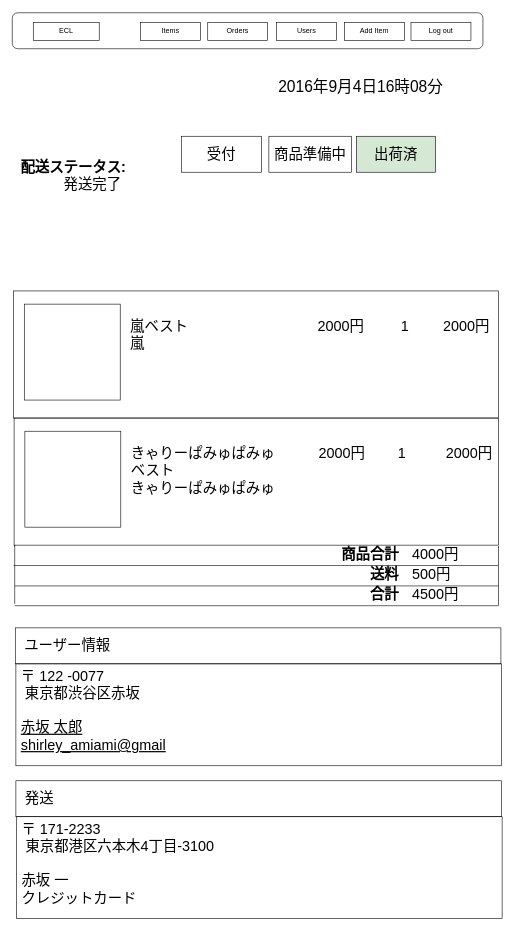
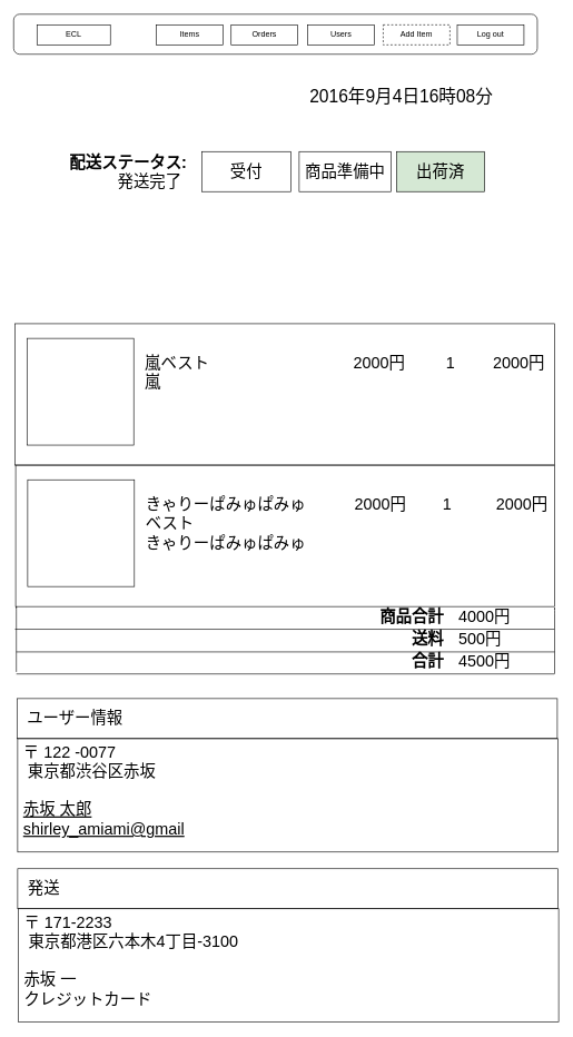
- <mxCell id="7" value="Add Item" style="rounded=0;whiteSpace=wrap;html=1;" parent="1" vertex="1"><mxGeometry x="574" y="36" width="100" height="30" as="geometry" /></mxCell>
+ <mxCell id="7" value="Add Item" style="rounded=0;whiteSpace=wrap;html=1;dashed=1;" parent="1" vertex="1"><mxGeometry x="574" y="36" width="100" height="30" as="geometry" /></mxCell>
- <mxCell id="12" value="&lt;b&gt;配送ステータス: &lt;br&gt;&lt;/b&gt;　　　発送完了" style="text;html=1;resizable=0;points=[];autosize=1;align=left;verticalAlign=top;spacingTop=-4;fontSize=24;" parent="1" vertex="1"><mxGeometry x="31.5" y="261" width="200" height="60" as="geometry" /></mxCell>
+ <mxCell id="12" value="&lt;b&gt;配送ステータス: &lt;br&gt;&lt;/b&gt;　　　発送完了" style="text;html=1;resizable=0;points=[];autosize=1;align=left;verticalAlign=top;spacingTop=-4;fontSize=24;" parent="1" vertex="1"><mxGeometry x="101.5" y="226" width="200" height="60" as="geometry" /></mxCell>
